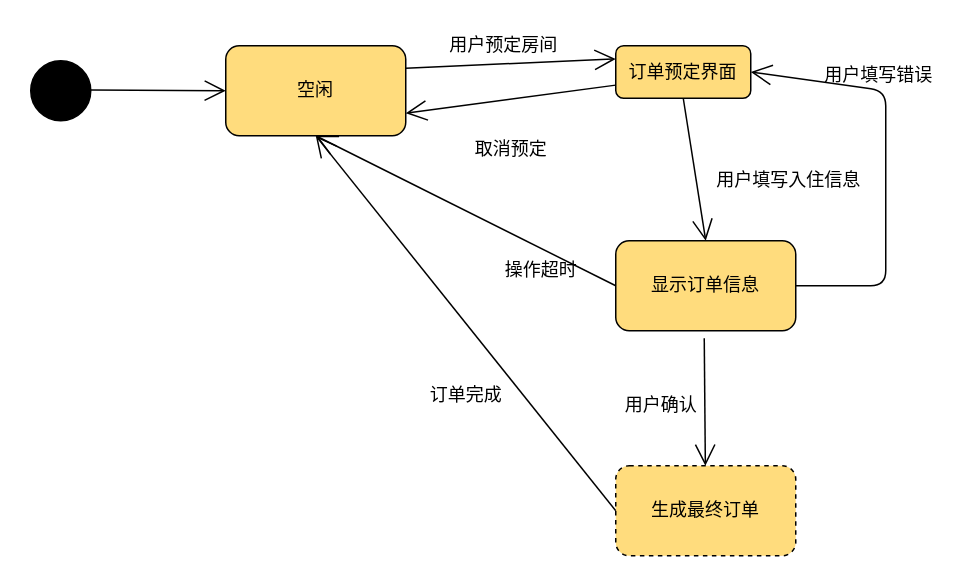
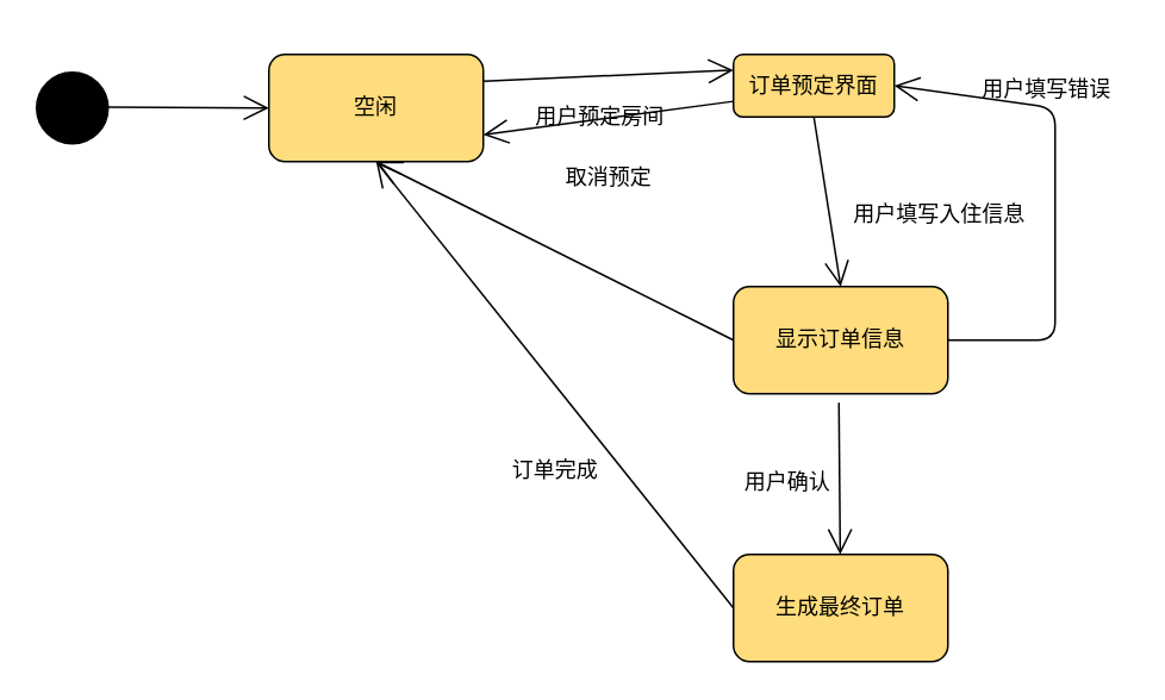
- <mxCell id="7" value="用户预定房间" style="text;html=1;align=center;verticalAlign=middle;resizable=0;points=[];autosize=1;" parent="1" vertex="1"><mxGeometry x="290" y="20" width="90" height="20" as="geometry" /></mxCell>
+ <mxCell id="7" value="用户预定房间" style="text;html=1;align=center;verticalAlign=middle;resizable=0;points=[];autosize=1;" parent="1" vertex="1"><mxGeometry x="290" y="55" width="90" height="20" as="geometry" /></mxCell>
- <mxCell id="18" value="操作超时" style="text;html=1;align=center;verticalAlign=middle;resizable=0;points=[];autosize=1;" parent="1" vertex="1"><mxGeometry x="330" y="170" width="60" height="20" as="geometry" /></mxCell>
- <mxCell id="15" value="生成最终订单" style="rounded=1;whiteSpace=wrap;html=1;fillColor=#FFDC7D;dashed=1;" parent="1" vertex="1"><mxGeometry x="410" y="310" width="120" height="60" as="geometry" /></mxCell>
+ <mxCell id="15" value="生成最终订单" style="rounded=1;whiteSpace=wrap;html=1;fillColor=#FFDC7D;" parent="1" vertex="1"><mxGeometry x="410" y="310" width="120" height="60" as="geometry" /></mxCell>
